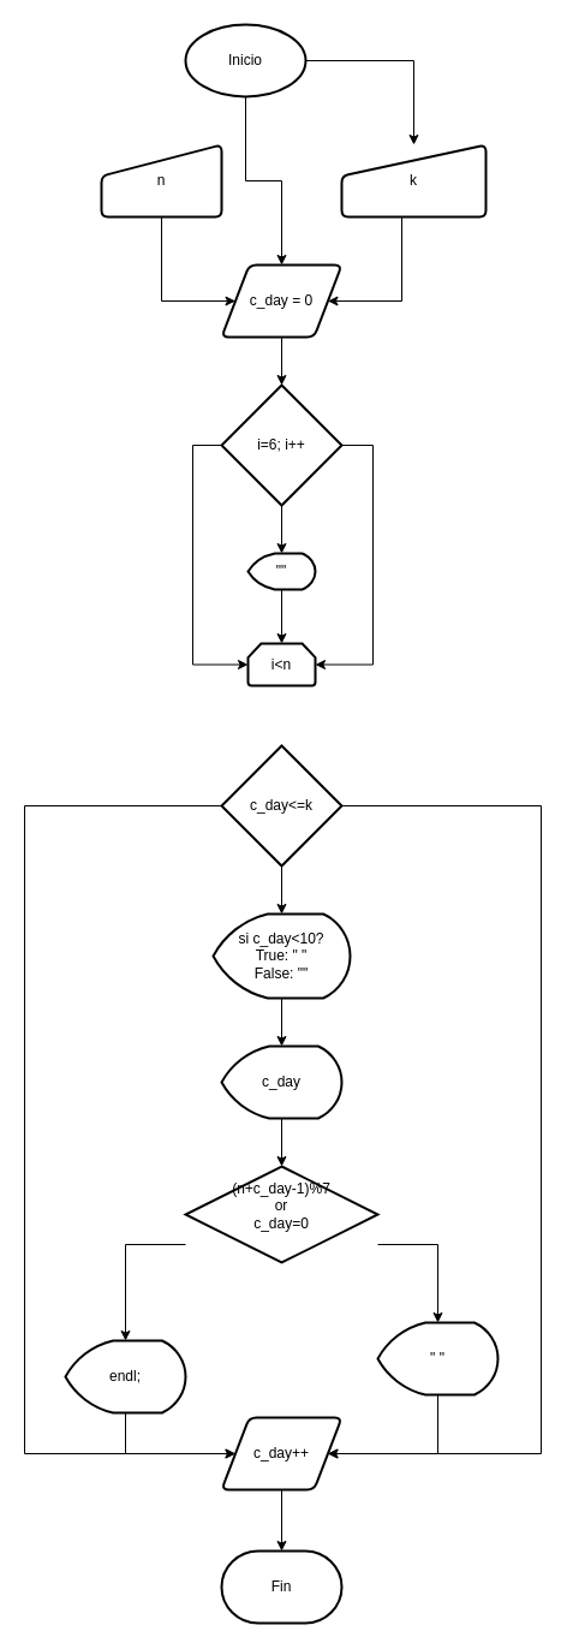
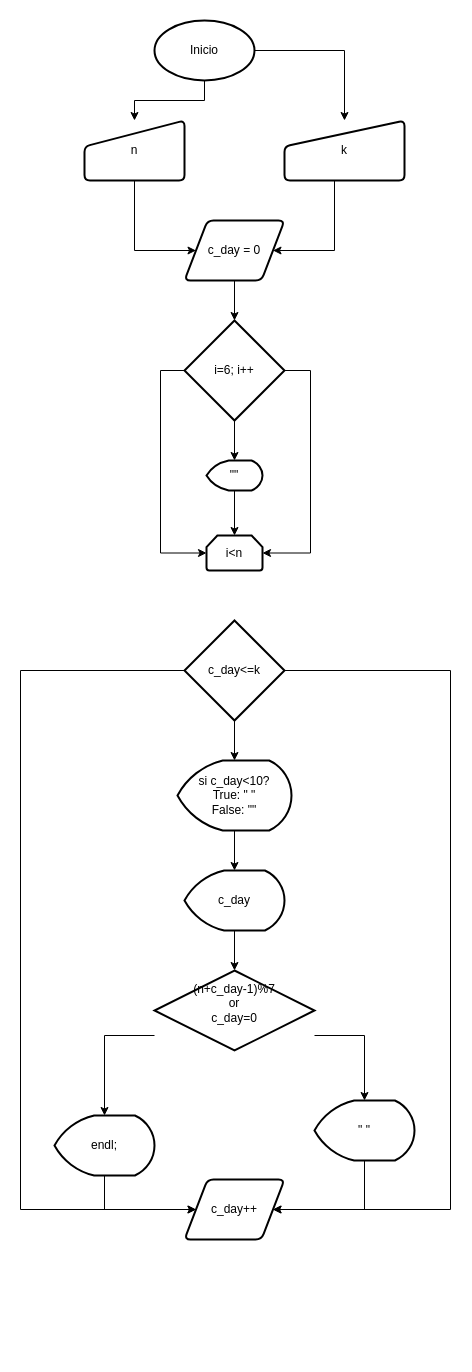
- <mxCell id="2" value="" style="edgeStyle=orthogonalEdgeStyle;rounded=0;orthogonalLoop=1;jettySize=auto;html=1;" edge="1" parent="1" source="4" target="10"><mxGeometry relative="1" as="geometry" /></mxCell>
+ <mxCell id="2" value="" style="edgeStyle=orthogonalEdgeStyle;rounded=0;orthogonalLoop=1;jettySize=auto;html=1;" edge="1" parent="1" source="4" target="6"><mxGeometry relative="1" as="geometry" /></mxCell>
- <mxCell id="33" value="" style="edgeStyle=orthogonalEdgeStyle;rounded=0;orthogonalLoop=1;jettySize=auto;html=1;" edge="1" parent="1" source="34" target="35"><mxGeometry relative="1" as="geometry" /></mxCell>
- <mxCell id="35" value="Fin" style="strokeWidth=2;html=1;shape=mxgraph.flowchart.terminator;whiteSpace=wrap;" vertex="1" parent="1"><mxGeometry x="184" y="1290" width="100" height="60" as="geometry" /></mxCell>
